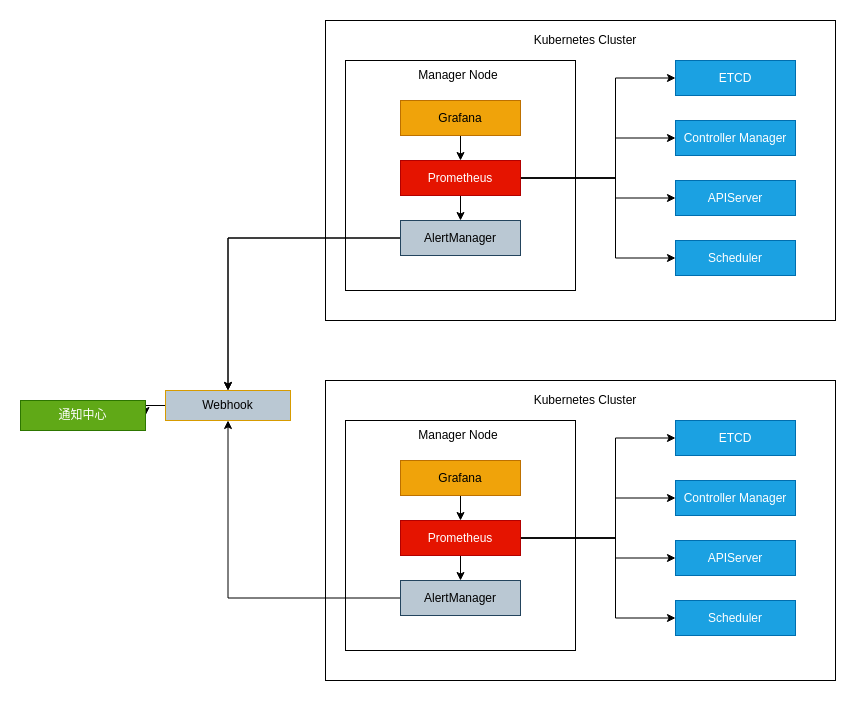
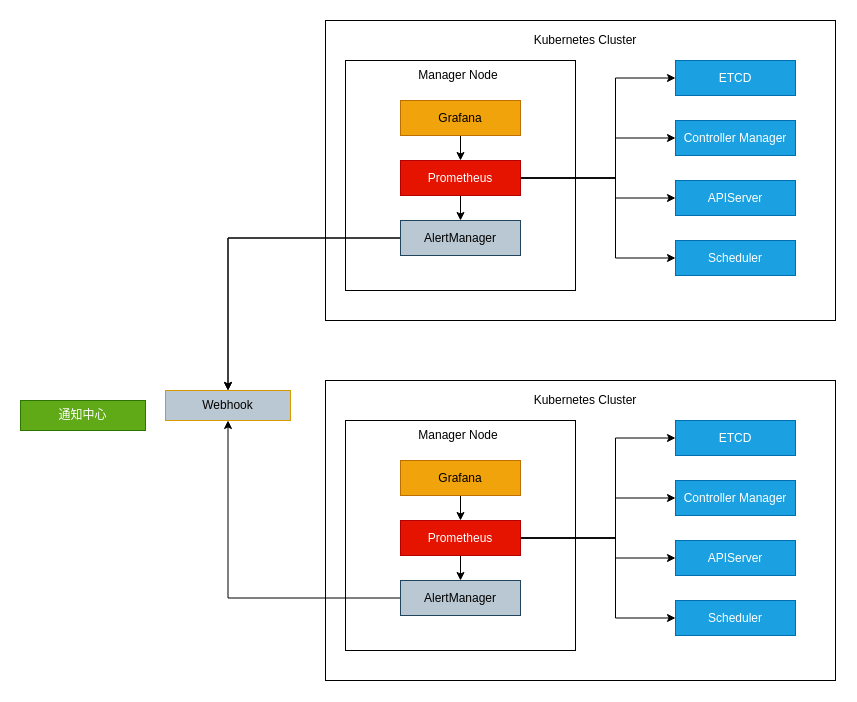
- <mxCell id="12" value="" style="edgeStyle=orthogonalEdgeStyle;rounded=0;orthogonalLoop=1;jettySize=auto;html=1;" edge="1" parent="1" source="13" target="17"><mxGeometry relative="1" as="geometry" /></mxCell>
